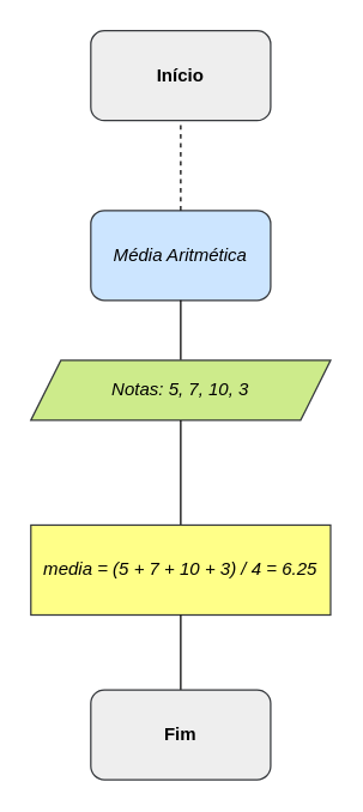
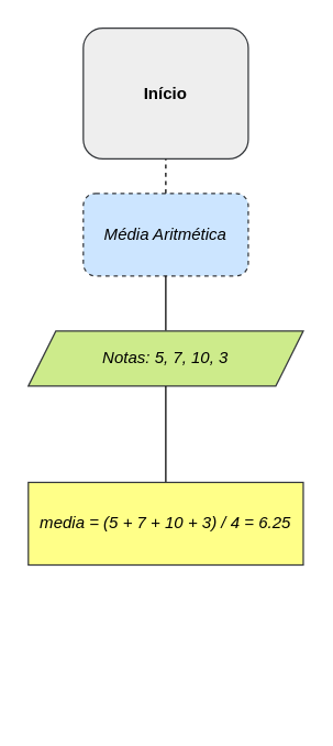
- <mxCell id="9" value="&lt;b&gt;Início&lt;/b&gt;" style="rounded=1;whiteSpace=wrap;html=1;fillColor=#eeeeee;strokeColor=#36393d;" vertex="1" parent="1"><mxGeometry x="60" y="20" width="120" height="60" as="geometry" /></mxCell>
+ <mxCell id="9" value="&lt;b&gt;Início&lt;/b&gt;" style="rounded=1;whiteSpace=wrap;html=1;fillColor=#eeeeee;strokeColor=#36393d;" vertex="1" parent="1"><mxGeometry x="60" y="20" width="120" height="95" as="geometry" /></mxCell>
- <mxCell id="2" value="Média Aritmética" style="rounded=1;whiteSpace=wrap;html=1;fillColor=#cce5ff;strokeColor=#36393d;fontStyle=2" parent="1" vertex="1"><mxGeometry x="60" y="140" width="120" height="60" as="geometry" /></mxCell>
+ <mxCell id="2" value="Média Aritmética" style="rounded=1;whiteSpace=wrap;html=1;fillColor=#cce5ff;strokeColor=#36393d;fontStyle=2;dashed=1;" parent="1" vertex="1"><mxGeometry x="60" y="140" width="120" height="60" as="geometry" /></mxCell>
- <mxCell id="7" value="" style="endArrow=none;html=1;entryX=0.5;entryY=1;entryDx=0;entryDy=0;exitX=0.5;exitY=0;exitDx=0;exitDy=0;" parent="1" target="6" edge="1" source="8"><mxGeometry width="50" height="50" relative="1" as="geometry"><mxPoint x="-40" y="360" as="sourcePoint" /><mxPoint x="20" y="170" as="targetPoint" /></mxGeometry></mxCell>
- <mxCell id="8" value="Fim" style="rounded=1;whiteSpace=wrap;html=1;fillColor=#eeeeee;strokeColor=#36393d;fontStyle=1" parent="1" vertex="1"><mxGeometry x="60" y="460" width="120" height="60" as="geometry" /></mxCell>
